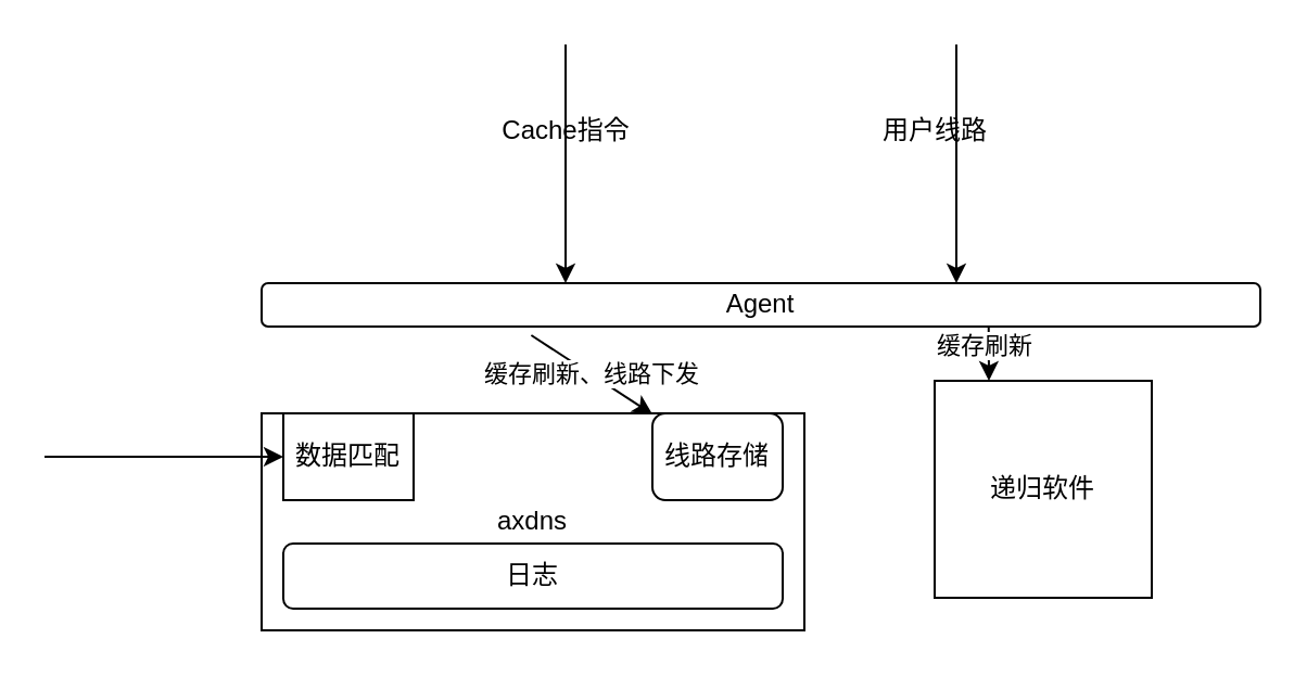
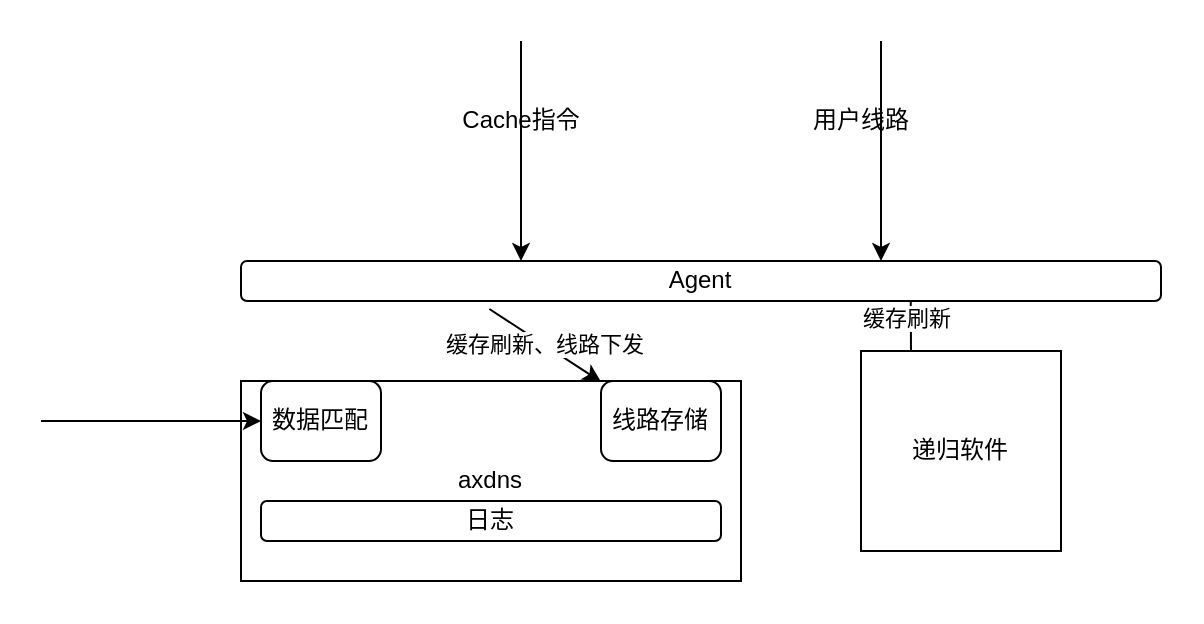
- <mxCell id="9" value="" style="endArrow=classic;html=1;rounded=0;entryX=0.25;entryY=0;entryDx=0;entryDy=0;exitX=0.728;exitY=1;exitDx=0;exitDy=0;exitPerimeter=0;" edge="1" parent="1" source="2" target="4"><mxGeometry width="50" height="50" relative="1" as="geometry"><mxPoint x="440" y="160" as="sourcePoint" /><mxPoint x="340" y="130" as="targetPoint" /></mxGeometry></mxCell>
+ <mxCell id="9" value="" style="endArrow=none;html=1;rounded=0;entryX=0.25;entryY=0;entryDx=0;entryDy=0;exitX=0.728;exitY=1;exitDx=0;exitDy=0;exitPerimeter=0;" edge="1" parent="1" source="2" target="4"><mxGeometry width="50" height="50" relative="1" as="geometry"><mxPoint x="440" y="160" as="sourcePoint" /><mxPoint x="340" y="130" as="targetPoint" /></mxGeometry></mxCell>
- <mxCell id="14" value="数据匹配" style="whiteSpace=wrap;html=1;rounded=0;" vertex="1" parent="1"><mxGeometry x="130" y="190" width="60" height="40" as="geometry" /></mxCell>
+ <mxCell id="14" value="数据匹配" style="rounded=1;whiteSpace=wrap;html=1;" vertex="1" parent="1"><mxGeometry x="130" y="190" width="60" height="40" as="geometry" /></mxCell>
- <mxCell id="12" value="日志" style="rounded=1;whiteSpace=wrap;html=1;" vertex="1" parent="1"><mxGeometry x="130" y="250" width="230" height="30" as="geometry" /></mxCell>
+ <mxCell id="12" value="日志" style="rounded=1;whiteSpace=wrap;html=1;" vertex="1" parent="1"><mxGeometry x="130" y="250" width="230" height="20" as="geometry" /></mxCell>
